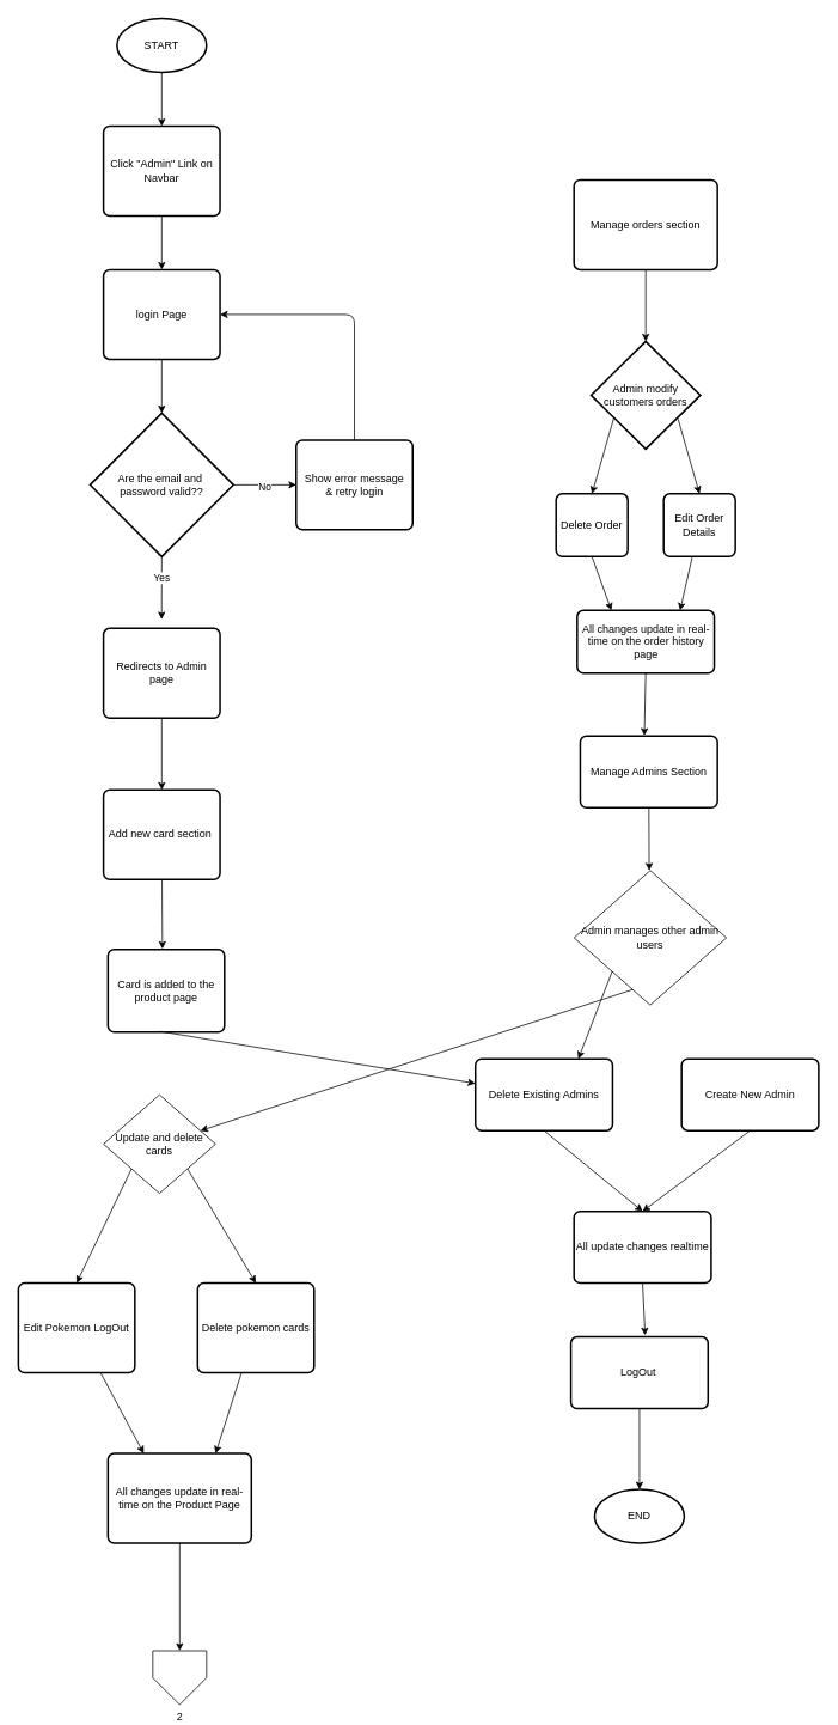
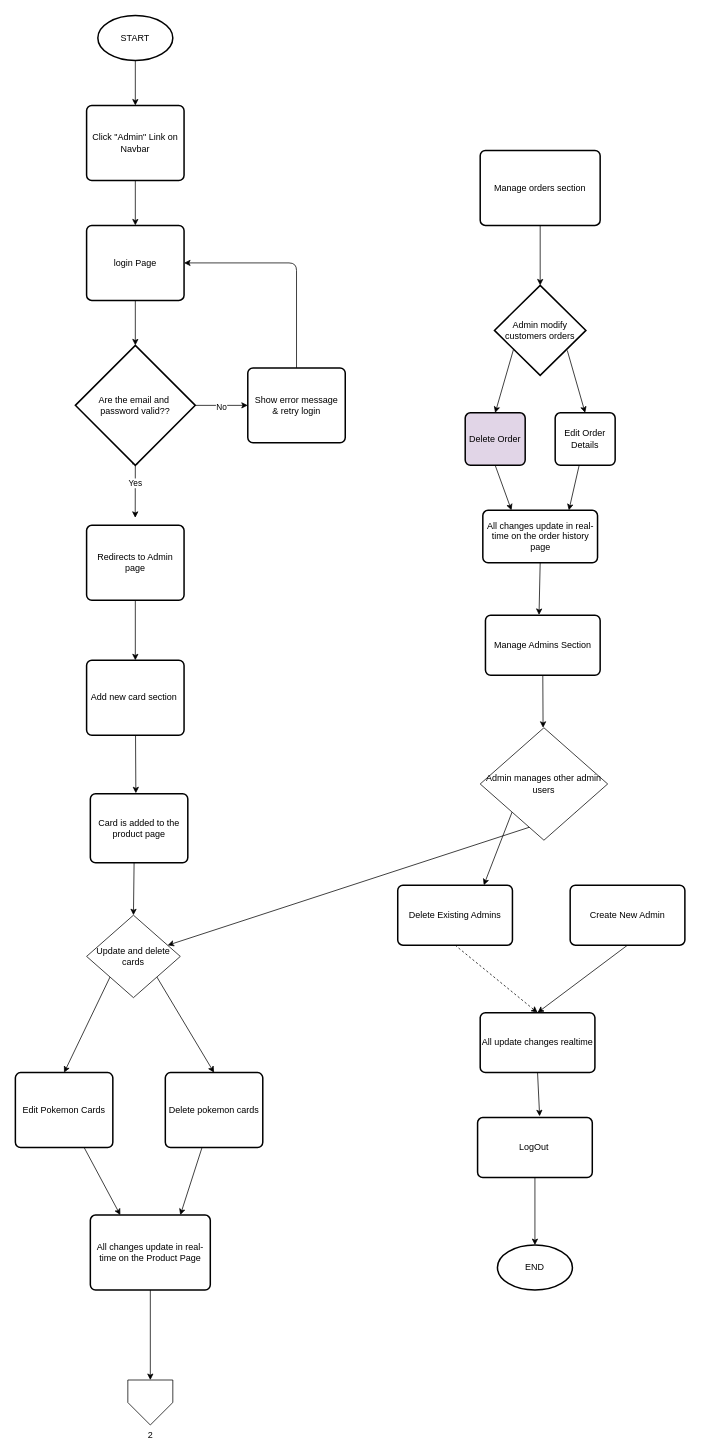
- <mxCell id="36" value="Delete Order" style="rounded=1;whiteSpace=wrap;html=1;absoluteArcSize=1;arcSize=14;strokeWidth=2;" parent="1" vertex="1"><mxGeometry x="620" y="550" width="80" height="70" as="geometry" /></mxCell>
+ <mxCell id="36" value="Delete Order" style="rounded=1;whiteSpace=wrap;html=1;absoluteArcSize=1;arcSize=14;strokeWidth=2;fillColor=#e1d5e7;" parent="1" vertex="1"><mxGeometry x="620" y="550" width="80" height="70" as="geometry" /></mxCell>
- <mxCell id="21" style="edgeStyle=none;html=1;exitX=0.449;exitY=0.993;exitDx=0;exitDy=0;exitPerimeter=0;" parent="1" source="20" target="49" edge="1"><mxGeometry relative="1" as="geometry"><mxPoint x="174.67" y="1223.2" as="targetPoint" /></mxGeometry></mxCell>
+ <mxCell id="21" style="edgeStyle=none;html=1;exitX=0.449;exitY=0.993;exitDx=0;exitDy=0;entryX=0.5;entryY=0;entryDx=0;entryDy=0;exitPerimeter=0;" parent="1" source="20" target="28" edge="1"><mxGeometry relative="1" as="geometry"><mxPoint x="174.67" y="1223.2" as="targetPoint" /></mxGeometry></mxCell>
- <mxCell id="48" style="edgeStyle=none;html=1;exitX=0.5;exitY=1;exitDx=0;exitDy=0;entryX=0.5;entryY=0;entryDx=0;entryDy=0;" parent="1" source="49" target="52" edge="1"><mxGeometry relative="1" as="geometry" /></mxCell>
+ <mxCell id="48" style="edgeStyle=none;html=1;exitX=0.5;exitY=1;exitDx=0;exitDy=0;entryX=0.5;entryY=0;entryDx=0;entryDy=0;dashed=1;" parent="1" source="49" target="52" edge="1"><mxGeometry relative="1" as="geometry" /></mxCell>
- <mxCell id="23" value="Edit Pokemon LogOut" style="rounded=1;whiteSpace=wrap;html=1;absoluteArcSize=1;arcSize=14;strokeWidth=2;" parent="1" vertex="1"><mxGeometry x="20" y="1430" width="130" height="100" as="geometry" /></mxCell>
+ <mxCell id="23" value="Edit Pokemon Cards" style="rounded=1;whiteSpace=wrap;html=1;absoluteArcSize=1;arcSize=14;strokeWidth=2;" parent="1" vertex="1"><mxGeometry x="20" y="1430" width="130" height="100" as="geometry" /></mxCell>
